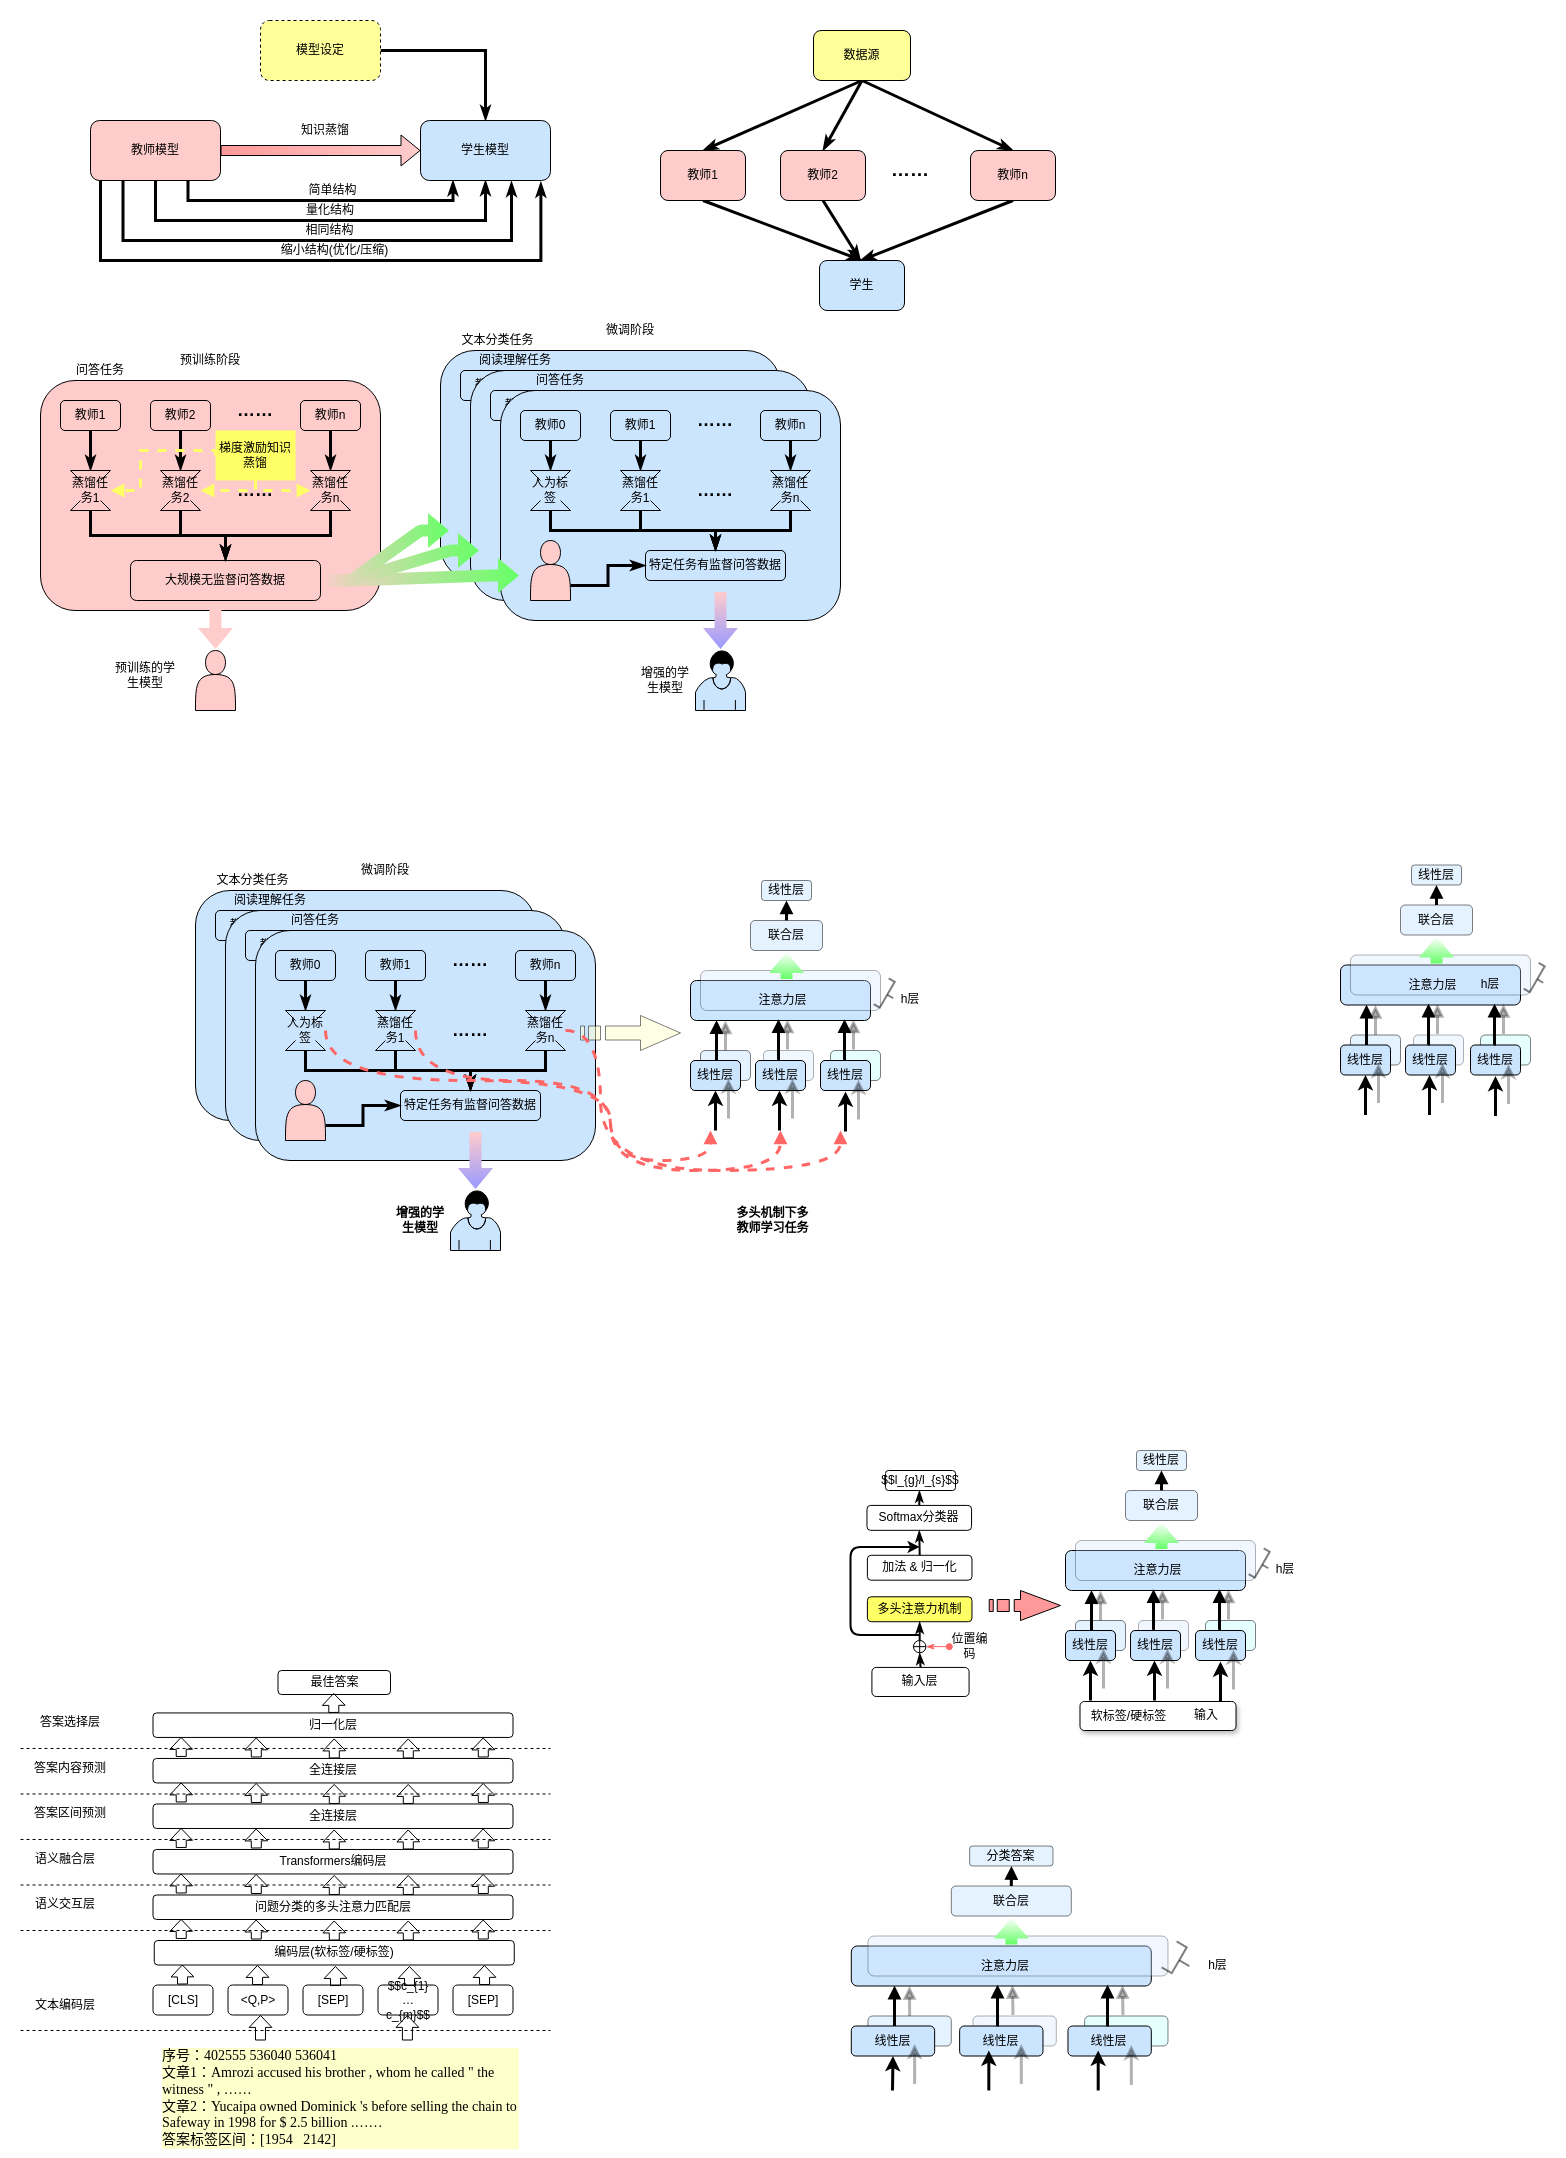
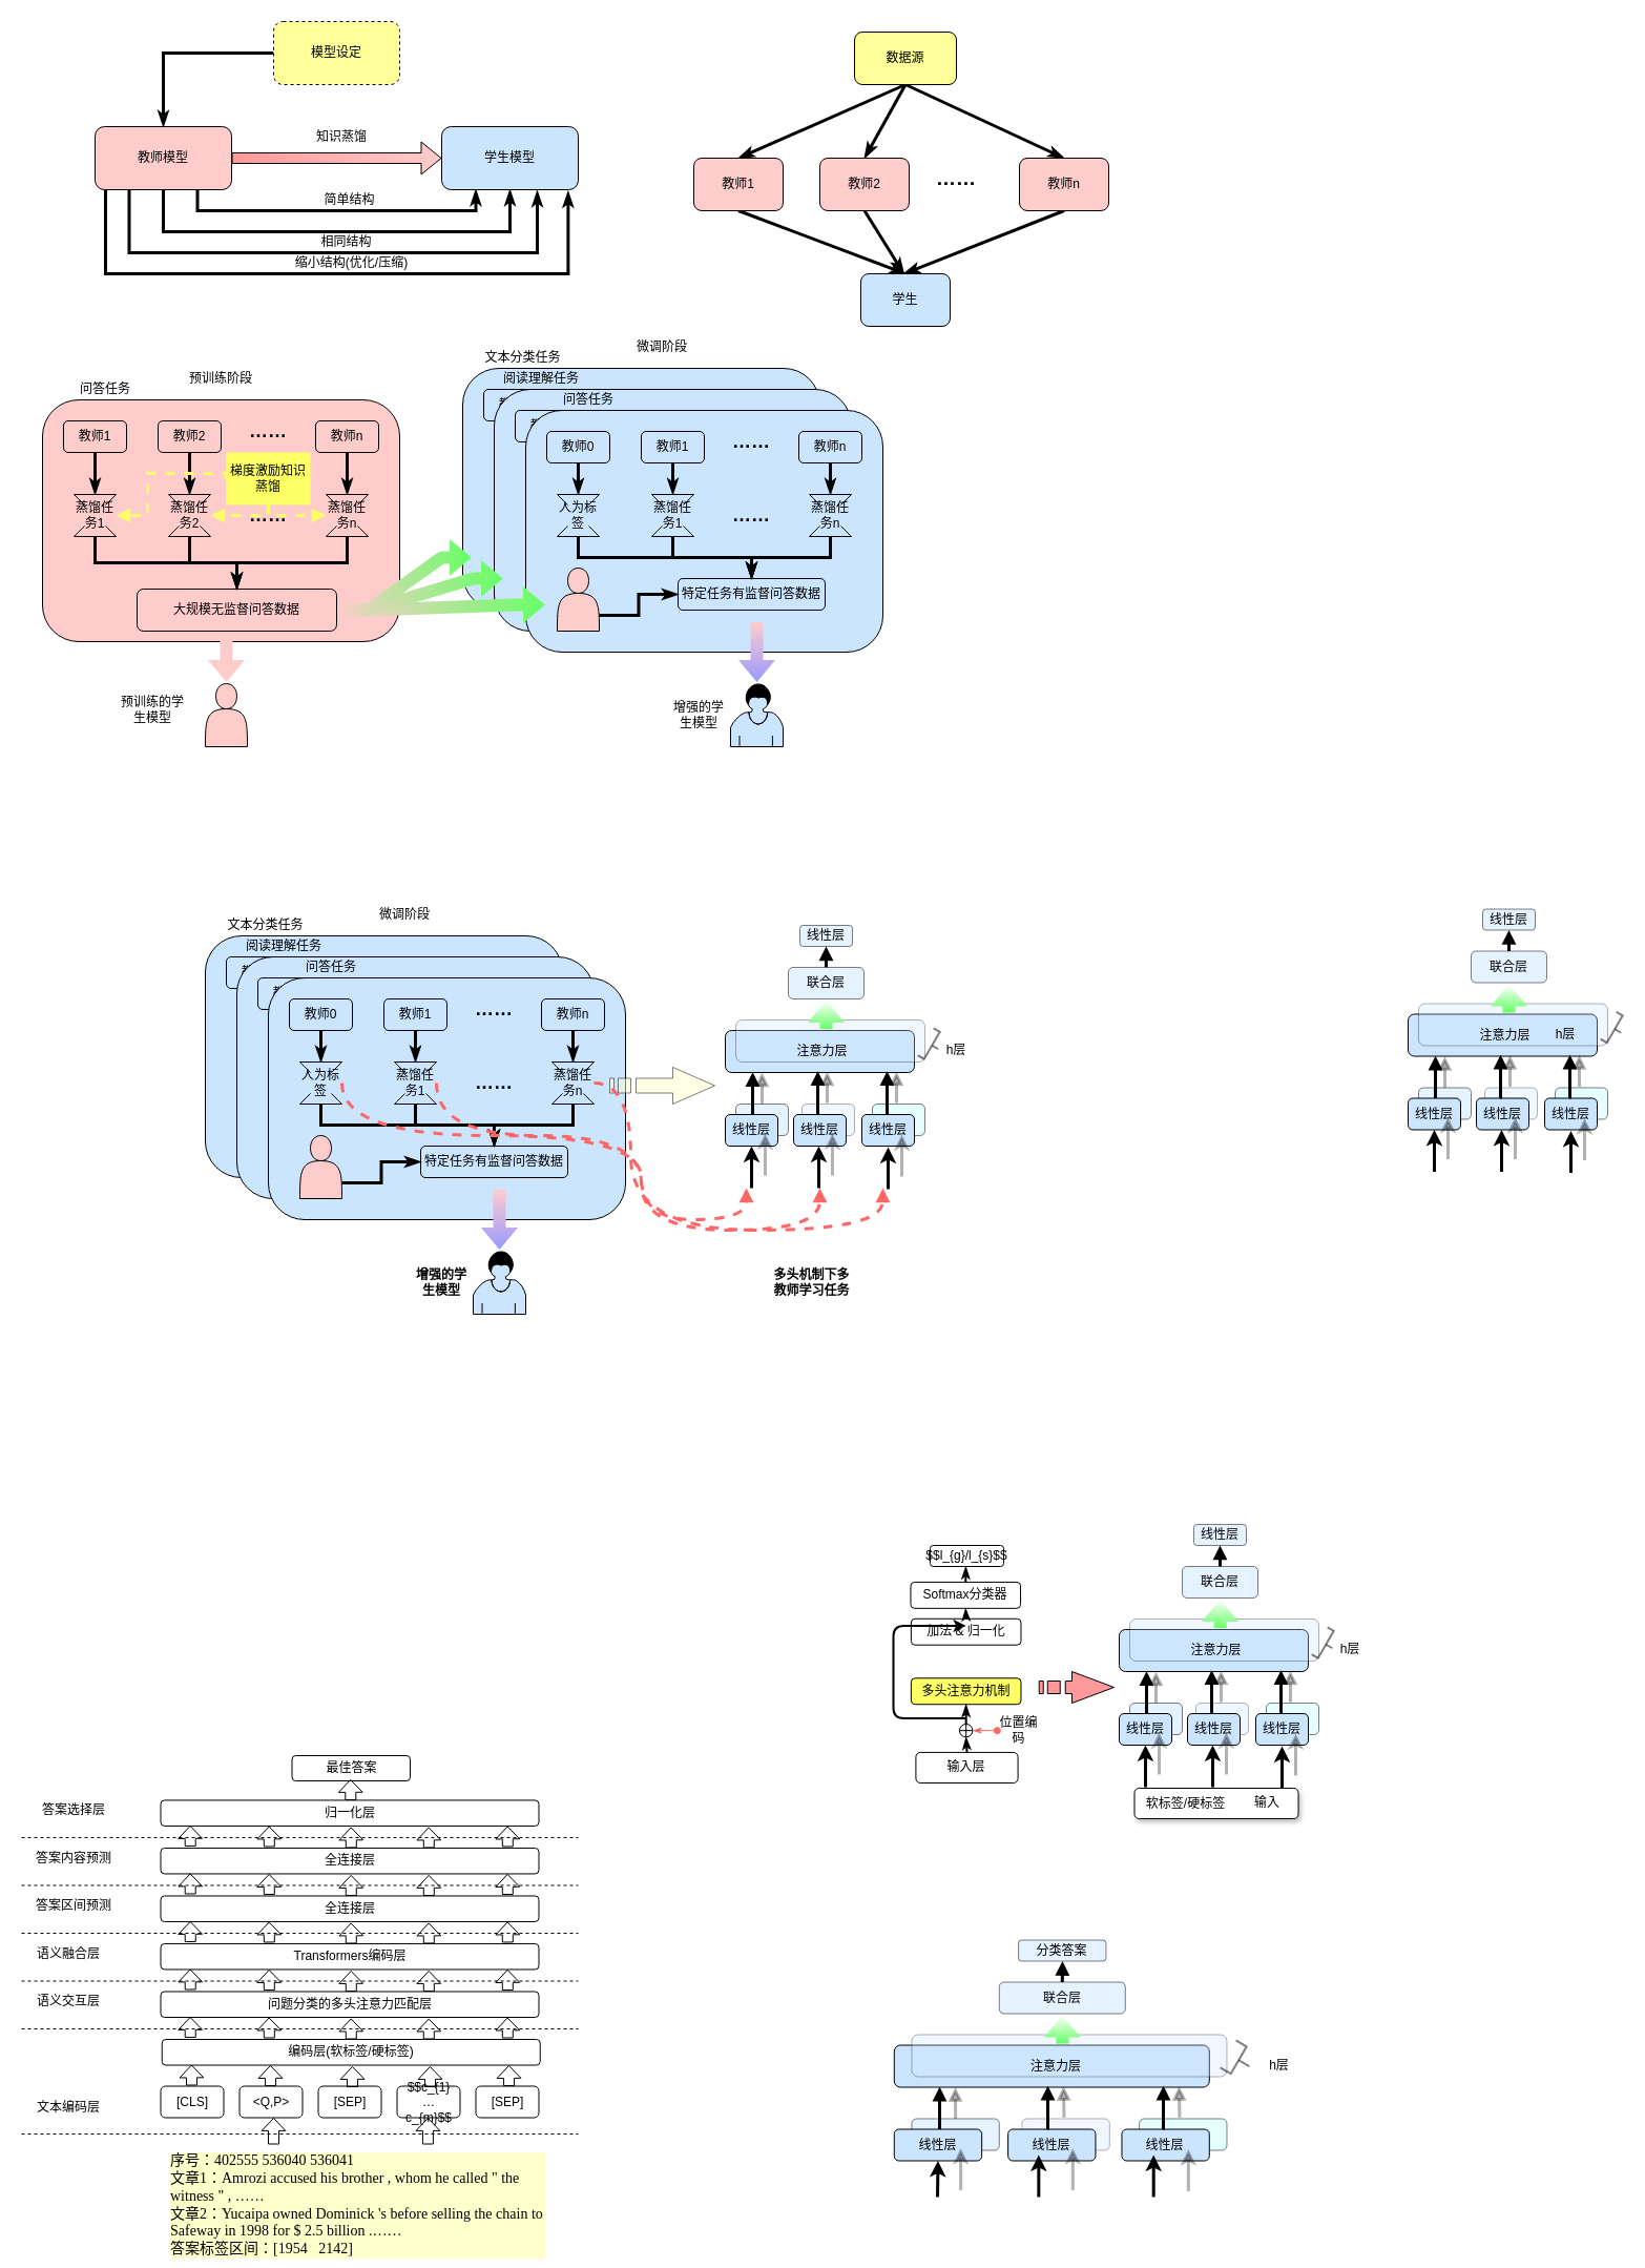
+ <mxCell id="8" style="edgeStyle=orthogonalEdgeStyle;rounded=0;orthogonalLoop=1;jettySize=auto;html=1;exitX=0;exitY=0.5;exitDx=0;exitDy=0;entryX=0.5;entryY=0;entryDx=0;entryDy=0;strokeWidth=3;endArrow=classicThin;endFill=1;" parent="1" source="10" target="15" edge="1"><mxGeometry relative="1" as="geometry" /></mxCell>
- <mxCell id="9" style="edgeStyle=orthogonalEdgeStyle;rounded=0;orthogonalLoop=1;jettySize=auto;html=1;exitX=1;exitY=0.5;exitDx=0;exitDy=0;entryX=0.5;entryY=0;entryDx=0;entryDy=0;strokeWidth=3;endArrow=classicThin;endFill=1;" parent="1" source="10" target="16" edge="1"><mxGeometry relative="1" as="geometry" /></mxCell>
- <mxCell id="20" value="量化结构" style="text;html=1;strokeColor=none;fillColor=none;align=center;verticalAlign=middle;whiteSpace=wrap;rounded=0;" parent="1" vertex="1"><mxGeometry x="305" y="200" width="50" height="20" as="geometry" /></mxCell>
- <mxCell id="216" value="加法 &amp;amp; 归一化" style="rounded=1;whiteSpace=wrap;html=1;" parent="207" vertex="1"><mxGeometry x="16.882" y="74.769" width="104.588" height="24.923" as="geometry" /></mxCell>
+ <mxCell id="216" value="加法 &amp;amp; 归一化" style="rounded=1;whiteSpace=wrap;html=1;" parent="207" vertex="1"><mxGeometry x="16.882" y="59.769" width="104.588" height="24.923" as="geometry" /></mxCell>
